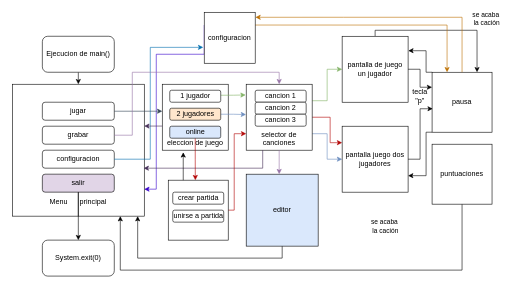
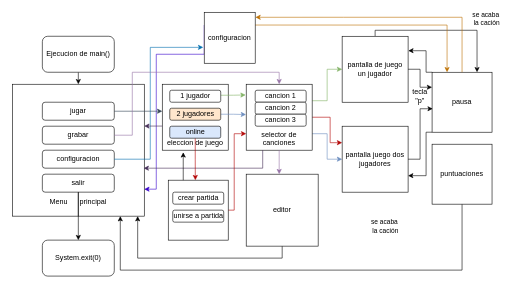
- <mxCell id="11" value="salir" style="rounded=1;whiteSpace=wrap;html=1;fillColor=#e1d5e7;" parent="5" vertex="1"><mxGeometry x="50" y="150" width="120" height="30" as="geometry" /></mxCell>
+ <mxCell id="11" value="salir" style="rounded=1;whiteSpace=wrap;html=1;" parent="5" vertex="1"><mxGeometry x="50" y="150" width="120" height="30" as="geometry" /></mxCell>
- <mxCell id="33" value="editor" style="whiteSpace=wrap;html=1;aspect=fixed;fillColor=#dae8fc;" parent="1" vertex="1"><mxGeometry x="410" y="290" width="120" height="120" as="geometry" /></mxCell>
+ <mxCell id="33" value="editor" style="whiteSpace=wrap;html=1;aspect=fixed;" parent="1" vertex="1"><mxGeometry x="410" y="290" width="120" height="120" as="geometry" /></mxCell>
